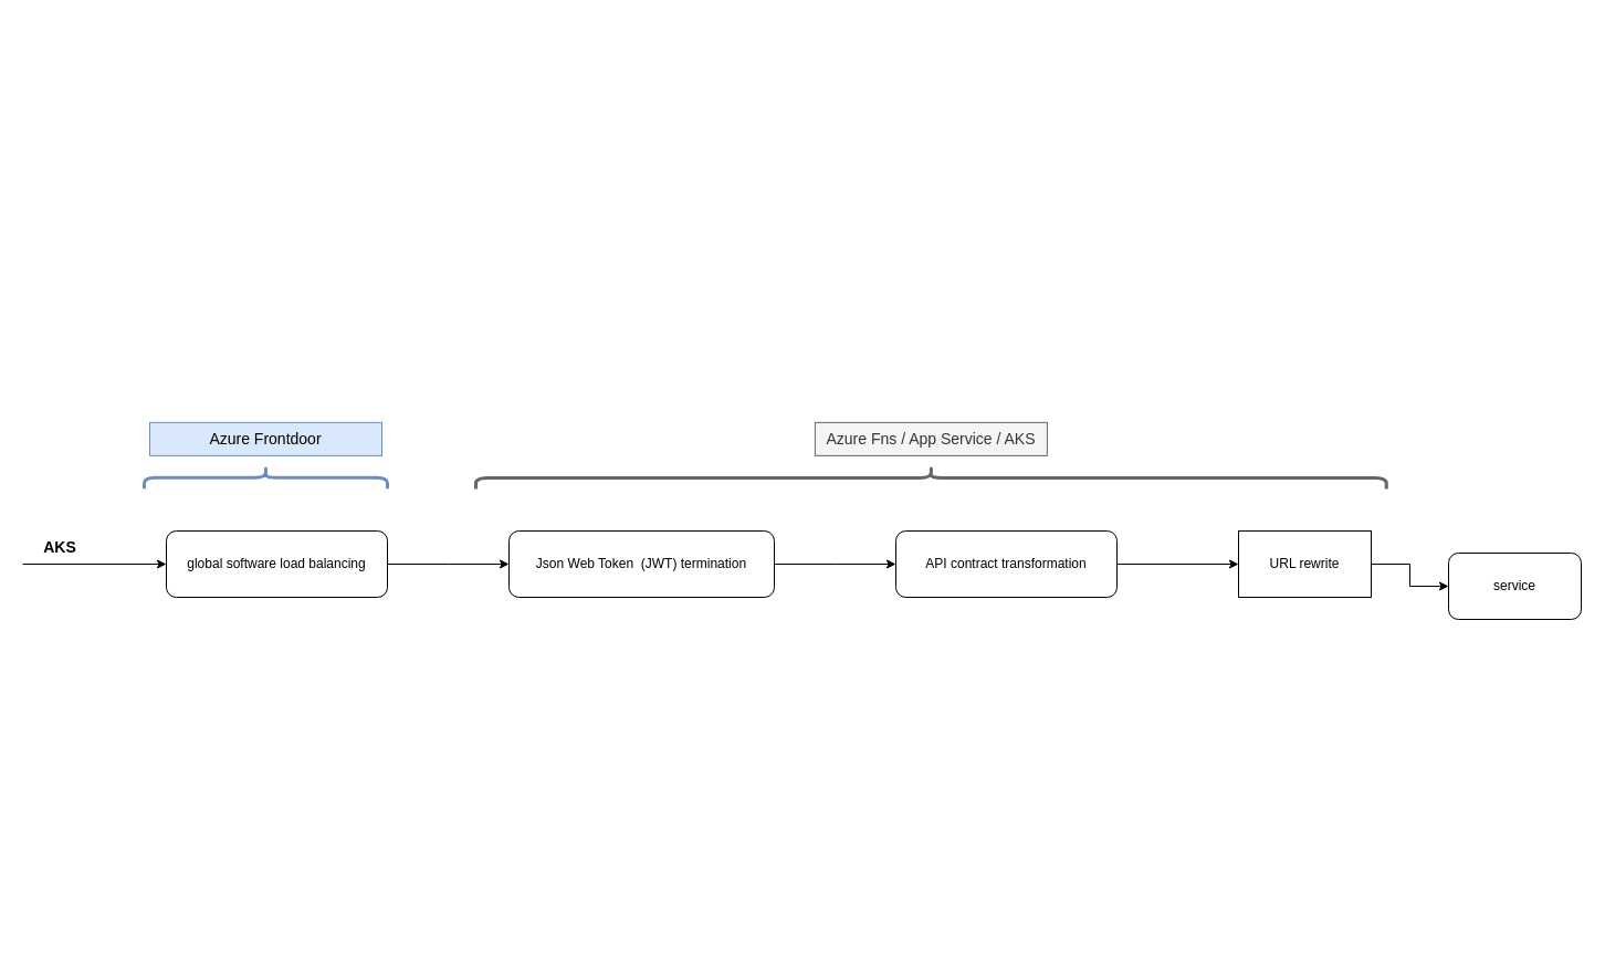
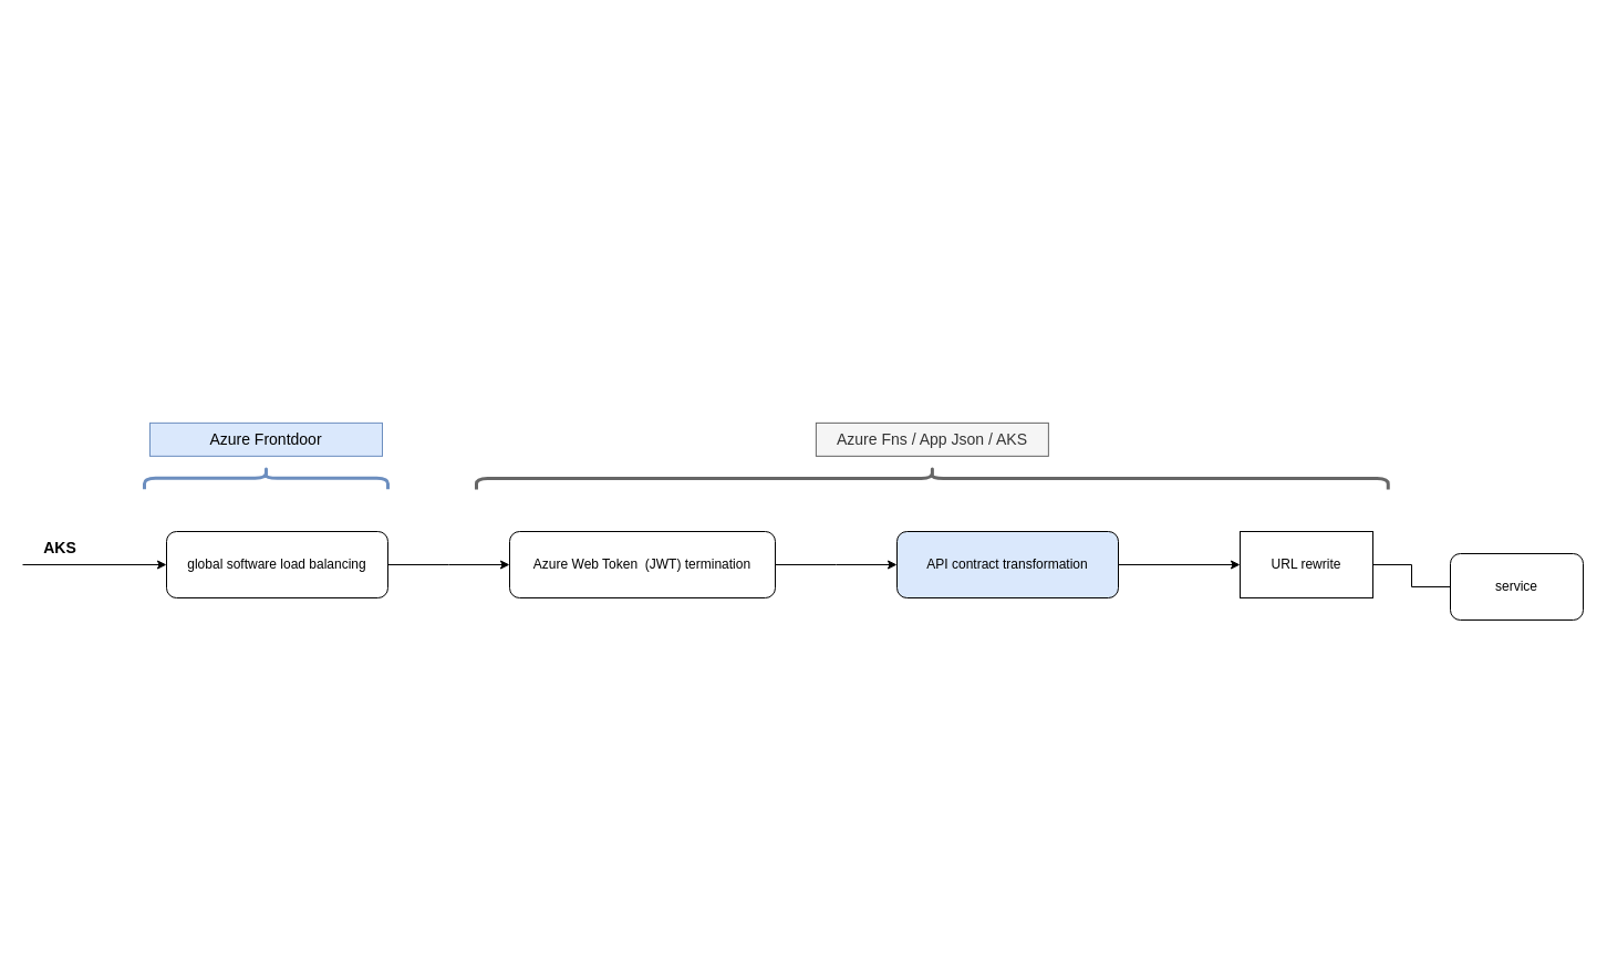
- <mxCell id="16" value="Azure Fns / App Service / AKS" style="text;html=1;strokeColor=#666666;fillColor=#f5f5f5;align=center;verticalAlign=middle;whiteSpace=wrap;rounded=0;fontSize=14;fontColor=#333333;" parent="1" vertex="1"><mxGeometry x="736.88" y="381.87" width="210" height="30" as="geometry" /></mxCell>
+ <mxCell id="16" value="Azure Fns / App Json / AKS" style="text;html=1;strokeColor=#666666;fillColor=#f5f5f5;align=center;verticalAlign=middle;whiteSpace=wrap;rounded=0;fontSize=14;fontColor=#333333;" parent="1" vertex="1"><mxGeometry x="736.88" y="381.87" width="210" height="30" as="geometry" /></mxCell>
- <mxCell id="5" value="Json Web Token&amp;nbsp; (JWT) termination" style="rounded=1;whiteSpace=wrap;html=1;" parent="1" vertex="1"><mxGeometry x="460" y="480" width="240" height="60" as="geometry" /></mxCell>
+ <mxCell id="5" value="Azure Web Token&amp;nbsp; (JWT) termination" style="rounded=1;whiteSpace=wrap;html=1;" parent="1" vertex="1"><mxGeometry x="460" y="480" width="240" height="60" as="geometry" /></mxCell>
- <mxCell id="12" value="API contract transformation" style="rounded=1;whiteSpace=wrap;html=1;" parent="1" vertex="1"><mxGeometry x="810" y="480" width="200" height="60" as="geometry" /></mxCell>
+ <mxCell id="12" value="API contract transformation" style="rounded=1;whiteSpace=wrap;html=1;fillColor=#dae8fc;" parent="1" vertex="1"><mxGeometry x="810" y="480" width="200" height="60" as="geometry" /></mxCell>
- <mxCell id="6" style="edgeStyle=orthogonalEdgeStyle;rounded=0;orthogonalLoop=1;jettySize=auto;html=1;entryX=0;entryY=0.5;entryDx=0;entryDy=0;" parent="1" source="7" target="8" edge="1"><mxGeometry relative="1" as="geometry"><mxPoint x="1340" y="510" as="targetPoint" /></mxGeometry></mxCell>
+ <mxCell id="6" style="edgeStyle=orthogonalEdgeStyle;rounded=0;orthogonalLoop=1;jettySize=auto;html=1;entryX=0;entryY=0.5;entryDx=0;entryDy=0;endArrow=none;" parent="1" source="7" target="8" edge="1"><mxGeometry relative="1" as="geometry"><mxPoint x="1340" y="510" as="targetPoint" /></mxGeometry></mxCell>
